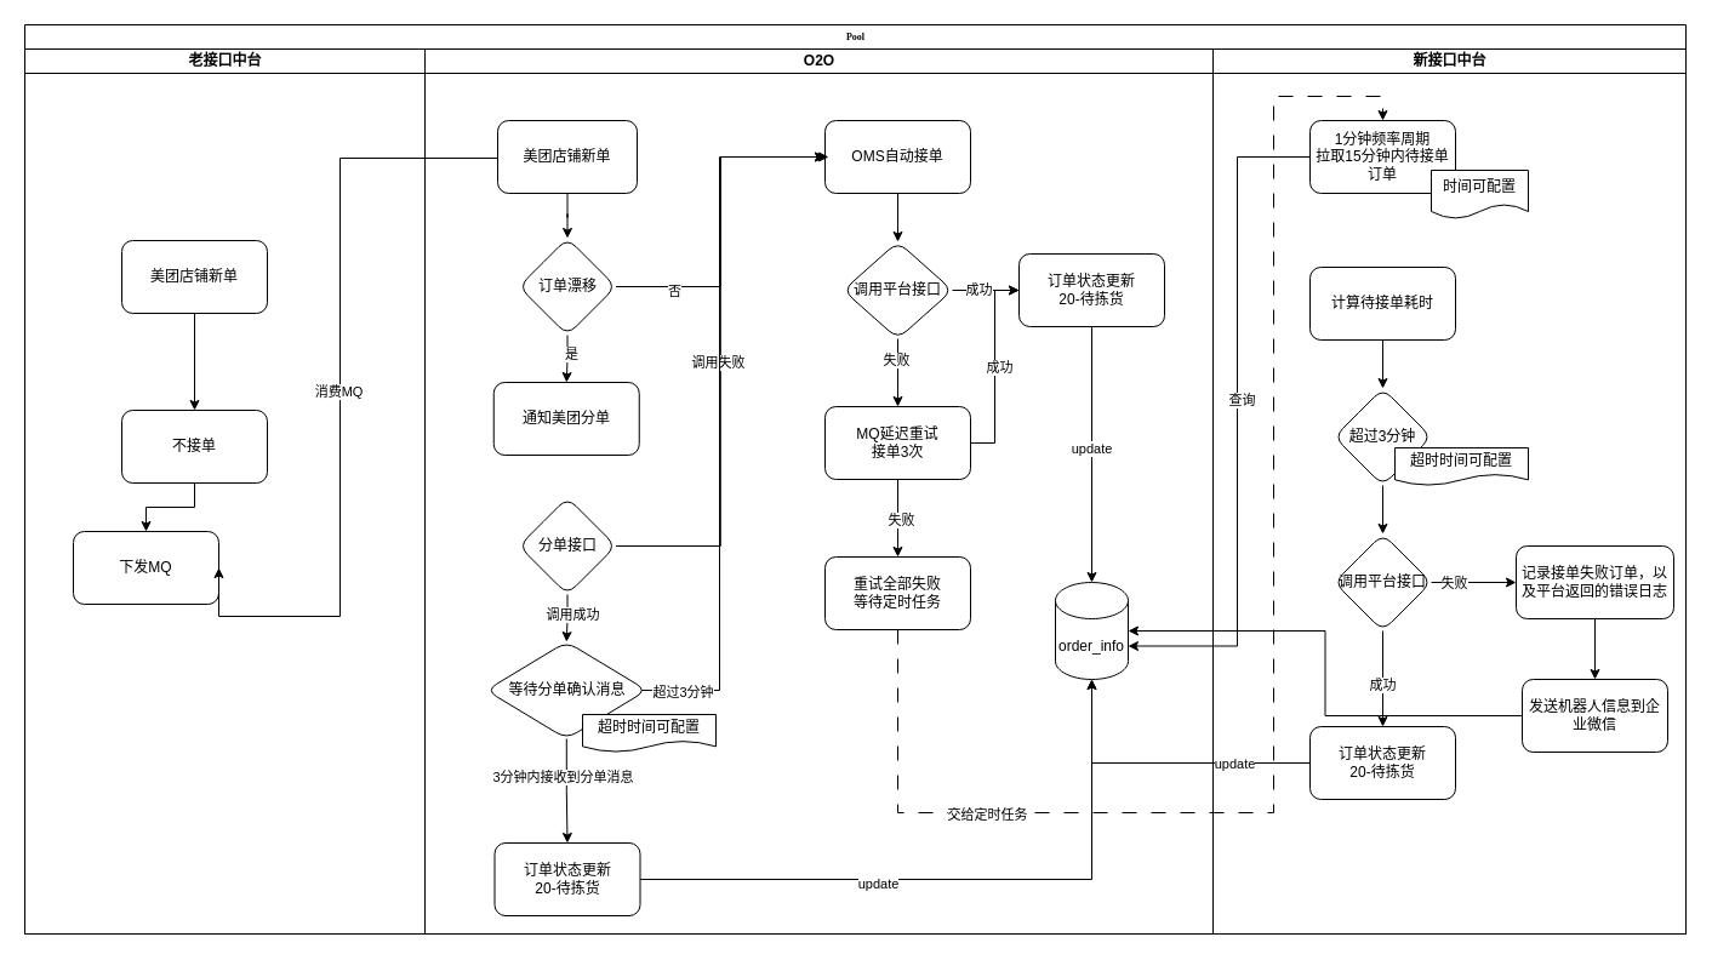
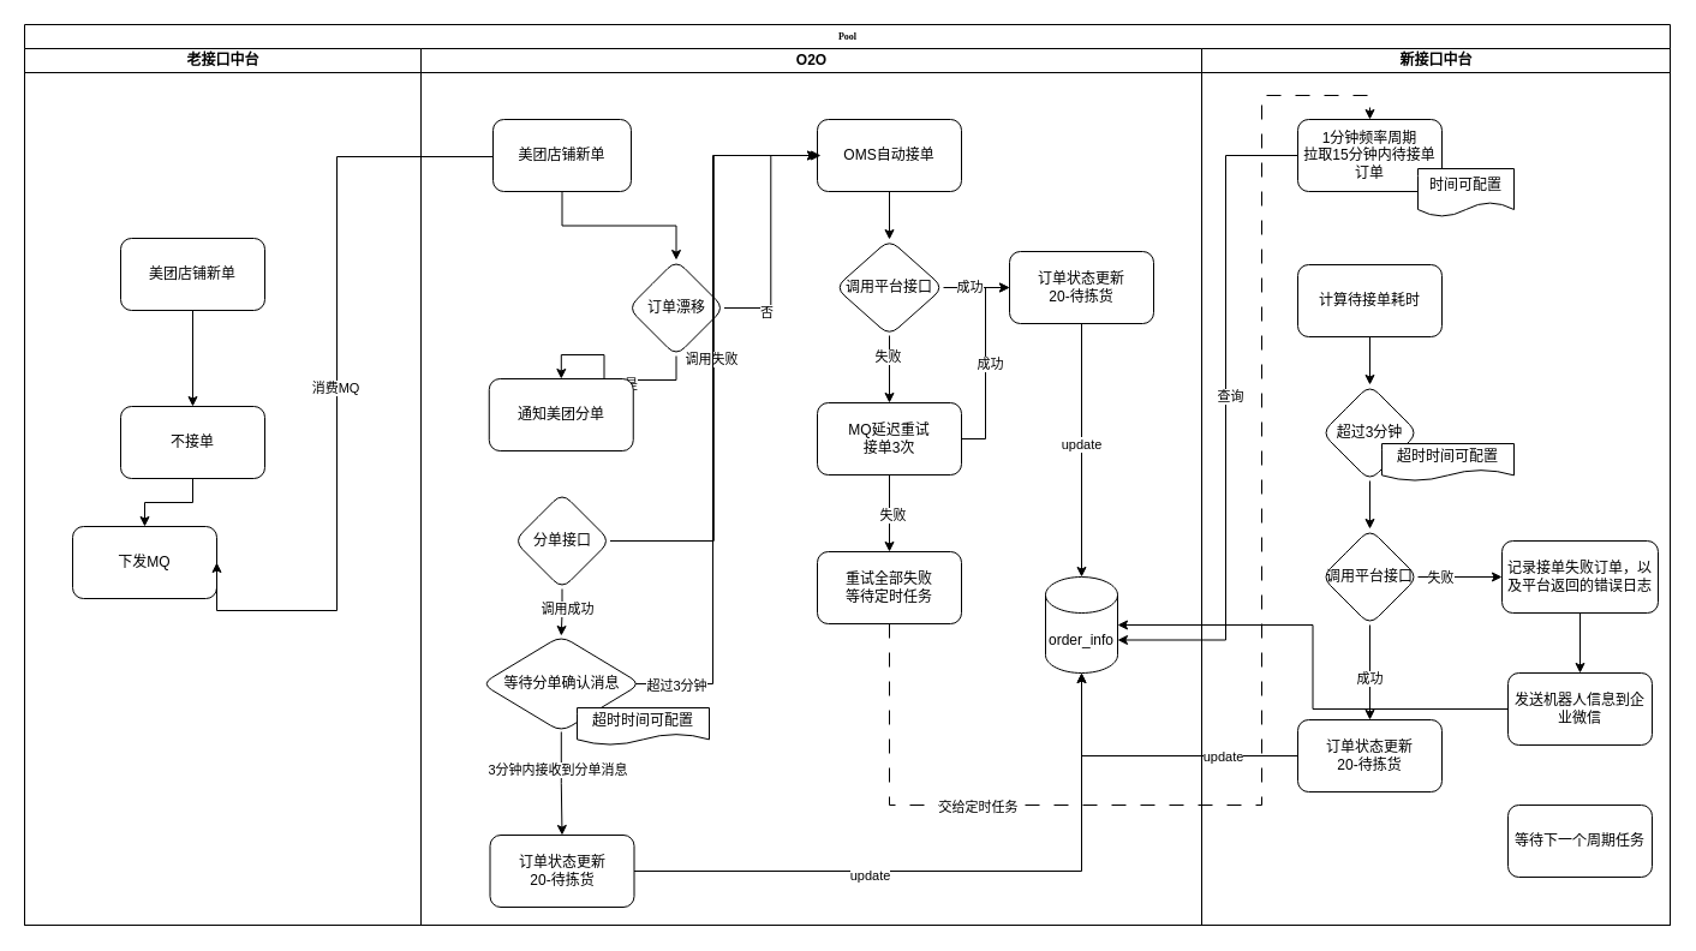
- <mxCell id="16" value="订单漂移" style="rhombus;whiteSpace=wrap;html=1;rounded=1;" vertex="1" parent="9"><mxGeometry x="77.5" y="156" width="80" height="80" as="geometry" /></mxCell>
+ <mxCell id="16" value="订单漂移" style="rhombus;whiteSpace=wrap;html=1;rounded=1;" vertex="1" parent="9"><mxGeometry x="172.5" y="176" width="80" height="80" as="geometry" /></mxCell>
+ <mxCell id="67" value="等待下一个周期任务" style="whiteSpace=wrap;html=1;rounded=1;" vertex="1" parent="49"><mxGeometry x="255" y="630" width="120" height="60" as="geometry" /></mxCell>
